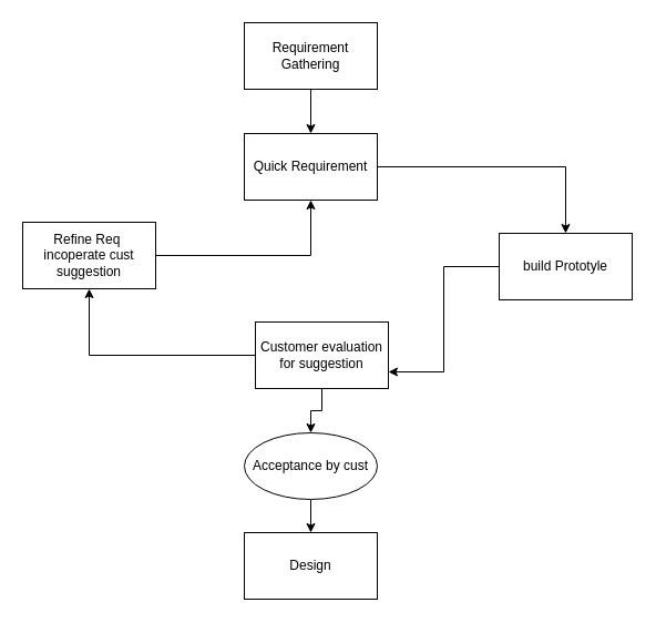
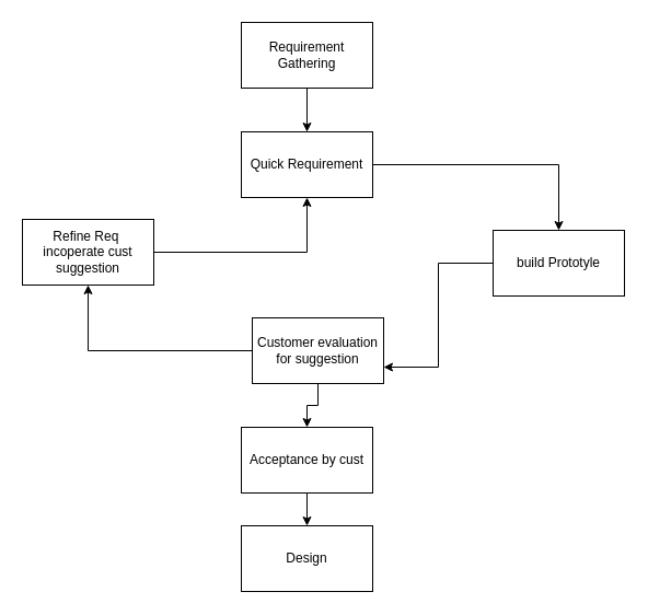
- <mxCell id="14" value="Acceptance by cust" style="ellipse;whiteSpace=wrap;html=1;" vertex="1" parent="1"><mxGeometry x="220" y="390" width="120" height="60" as="geometry" /></mxCell>
+ <mxCell id="14" value="Acceptance by cust" style="rounded=0;whiteSpace=wrap;html=1;" vertex="1" parent="1"><mxGeometry x="220" y="390" width="120" height="60" as="geometry" /></mxCell>
